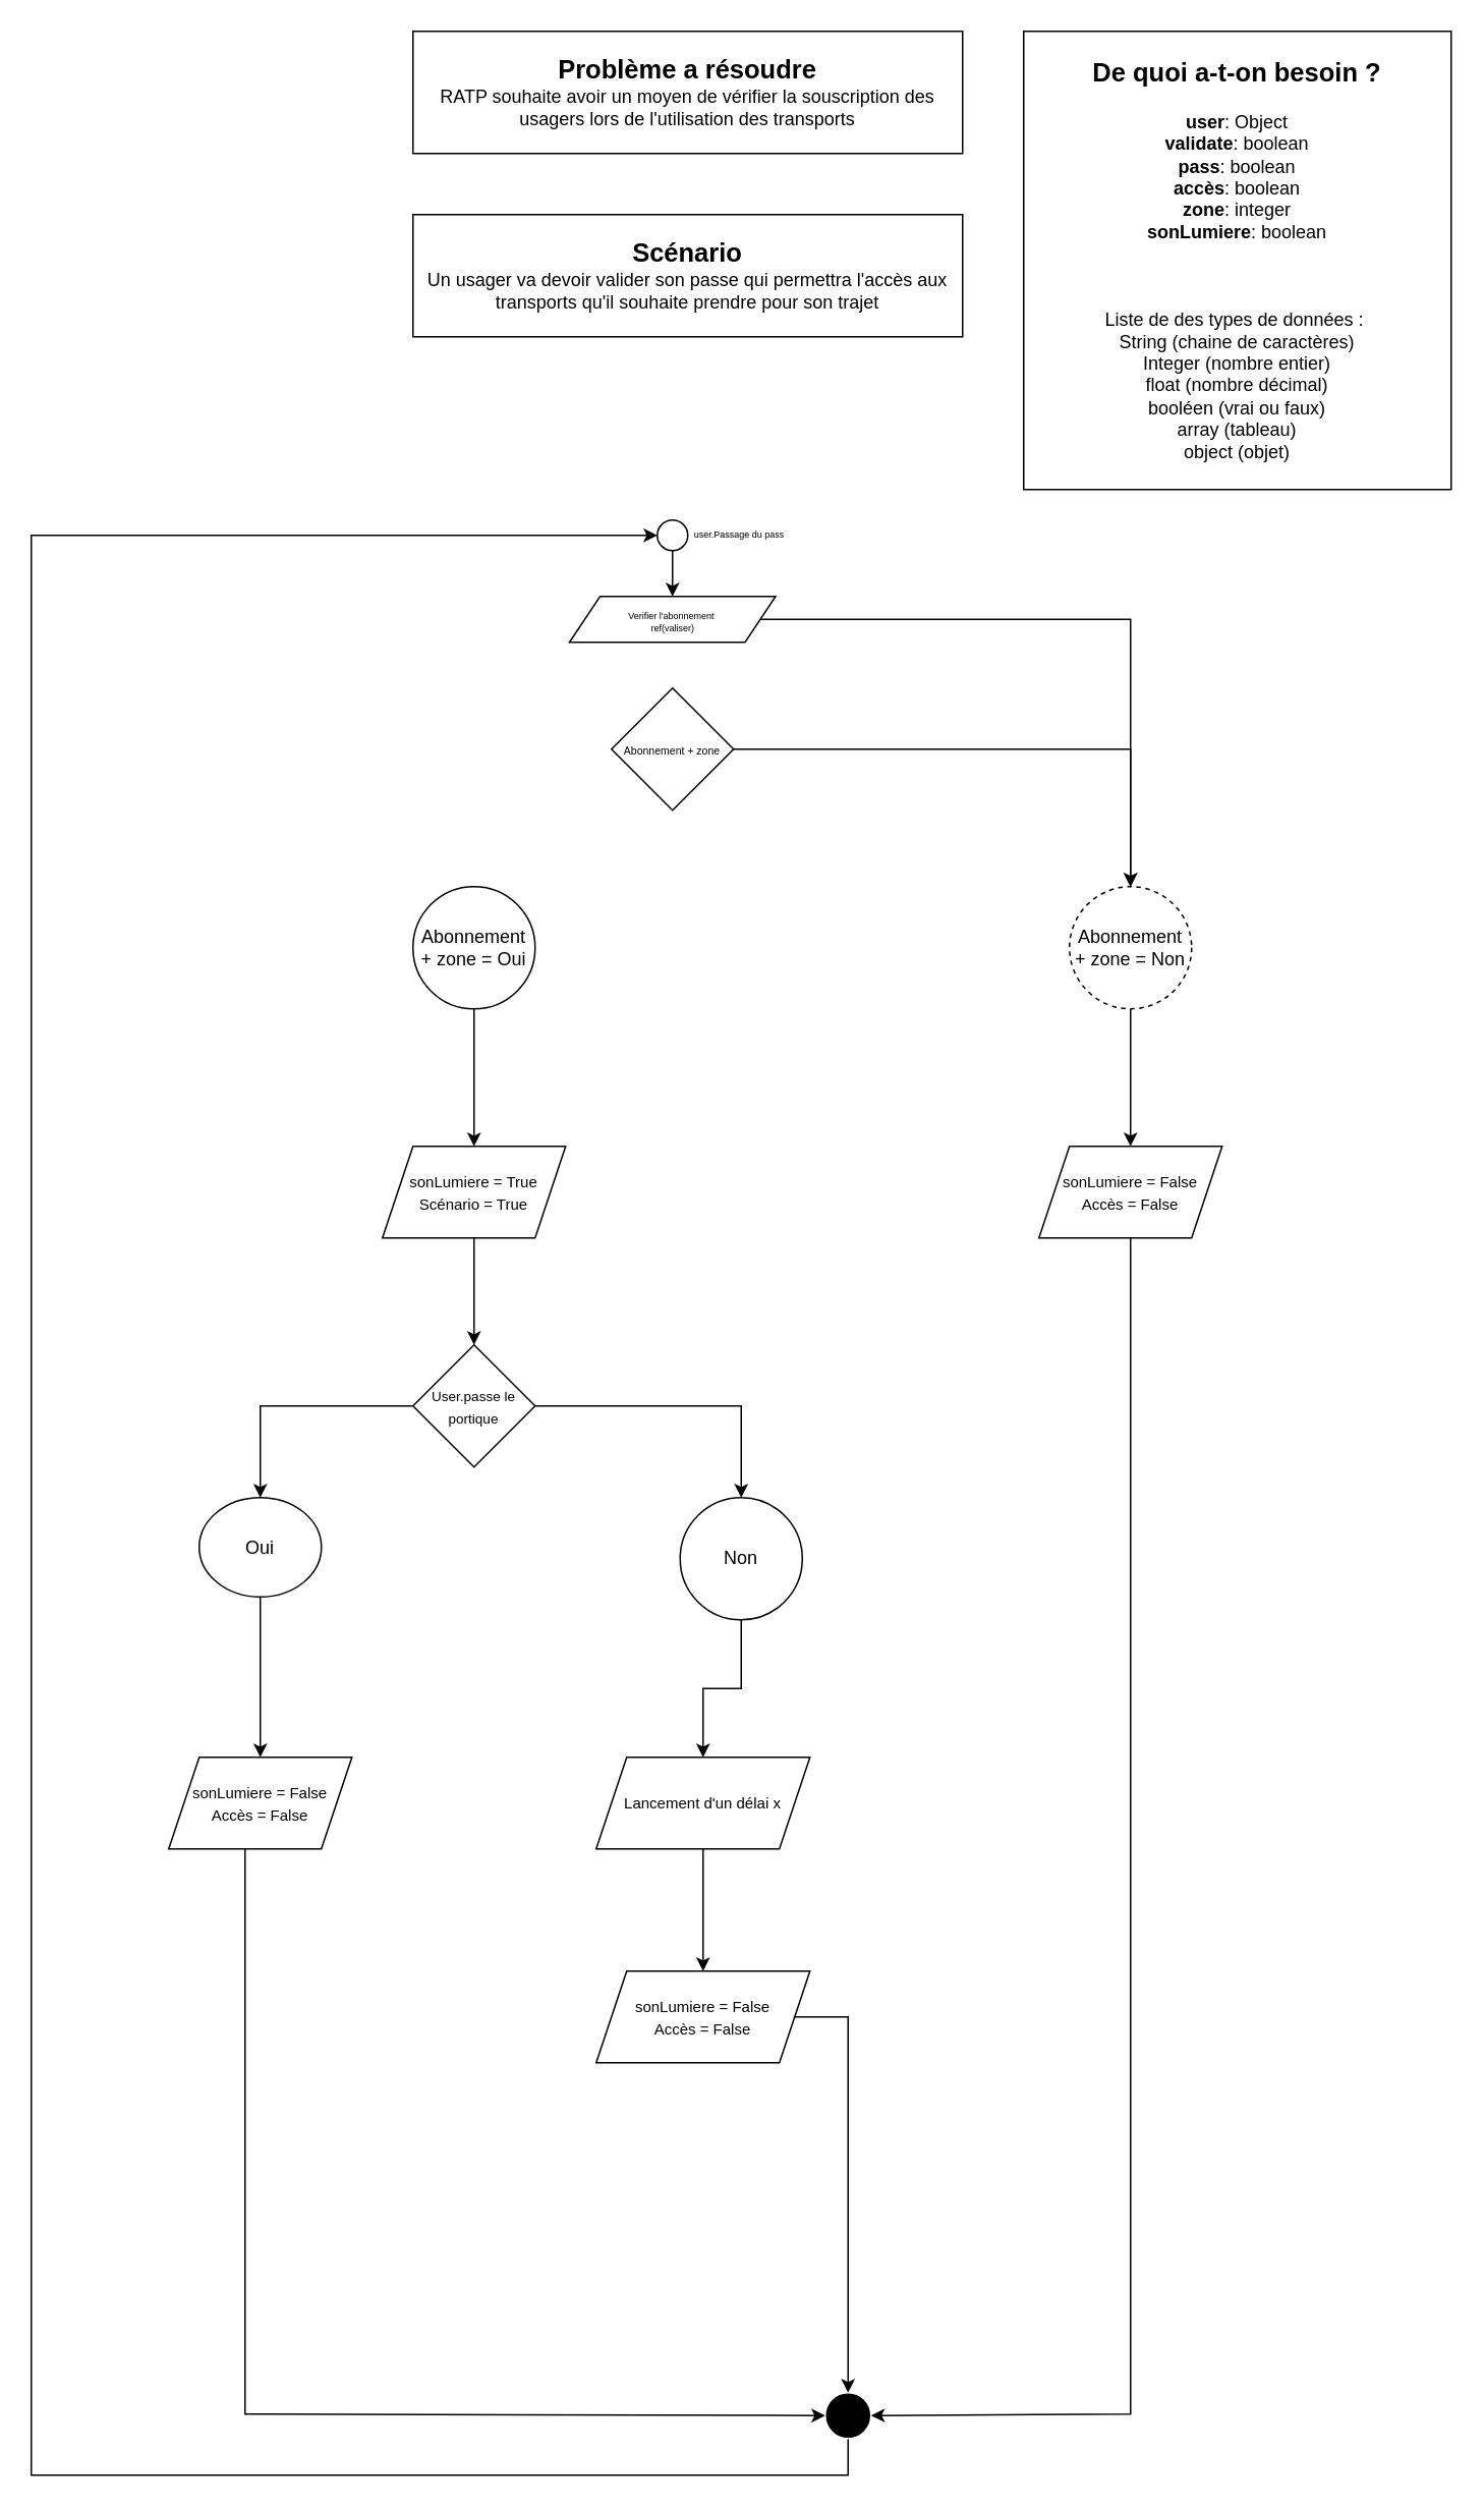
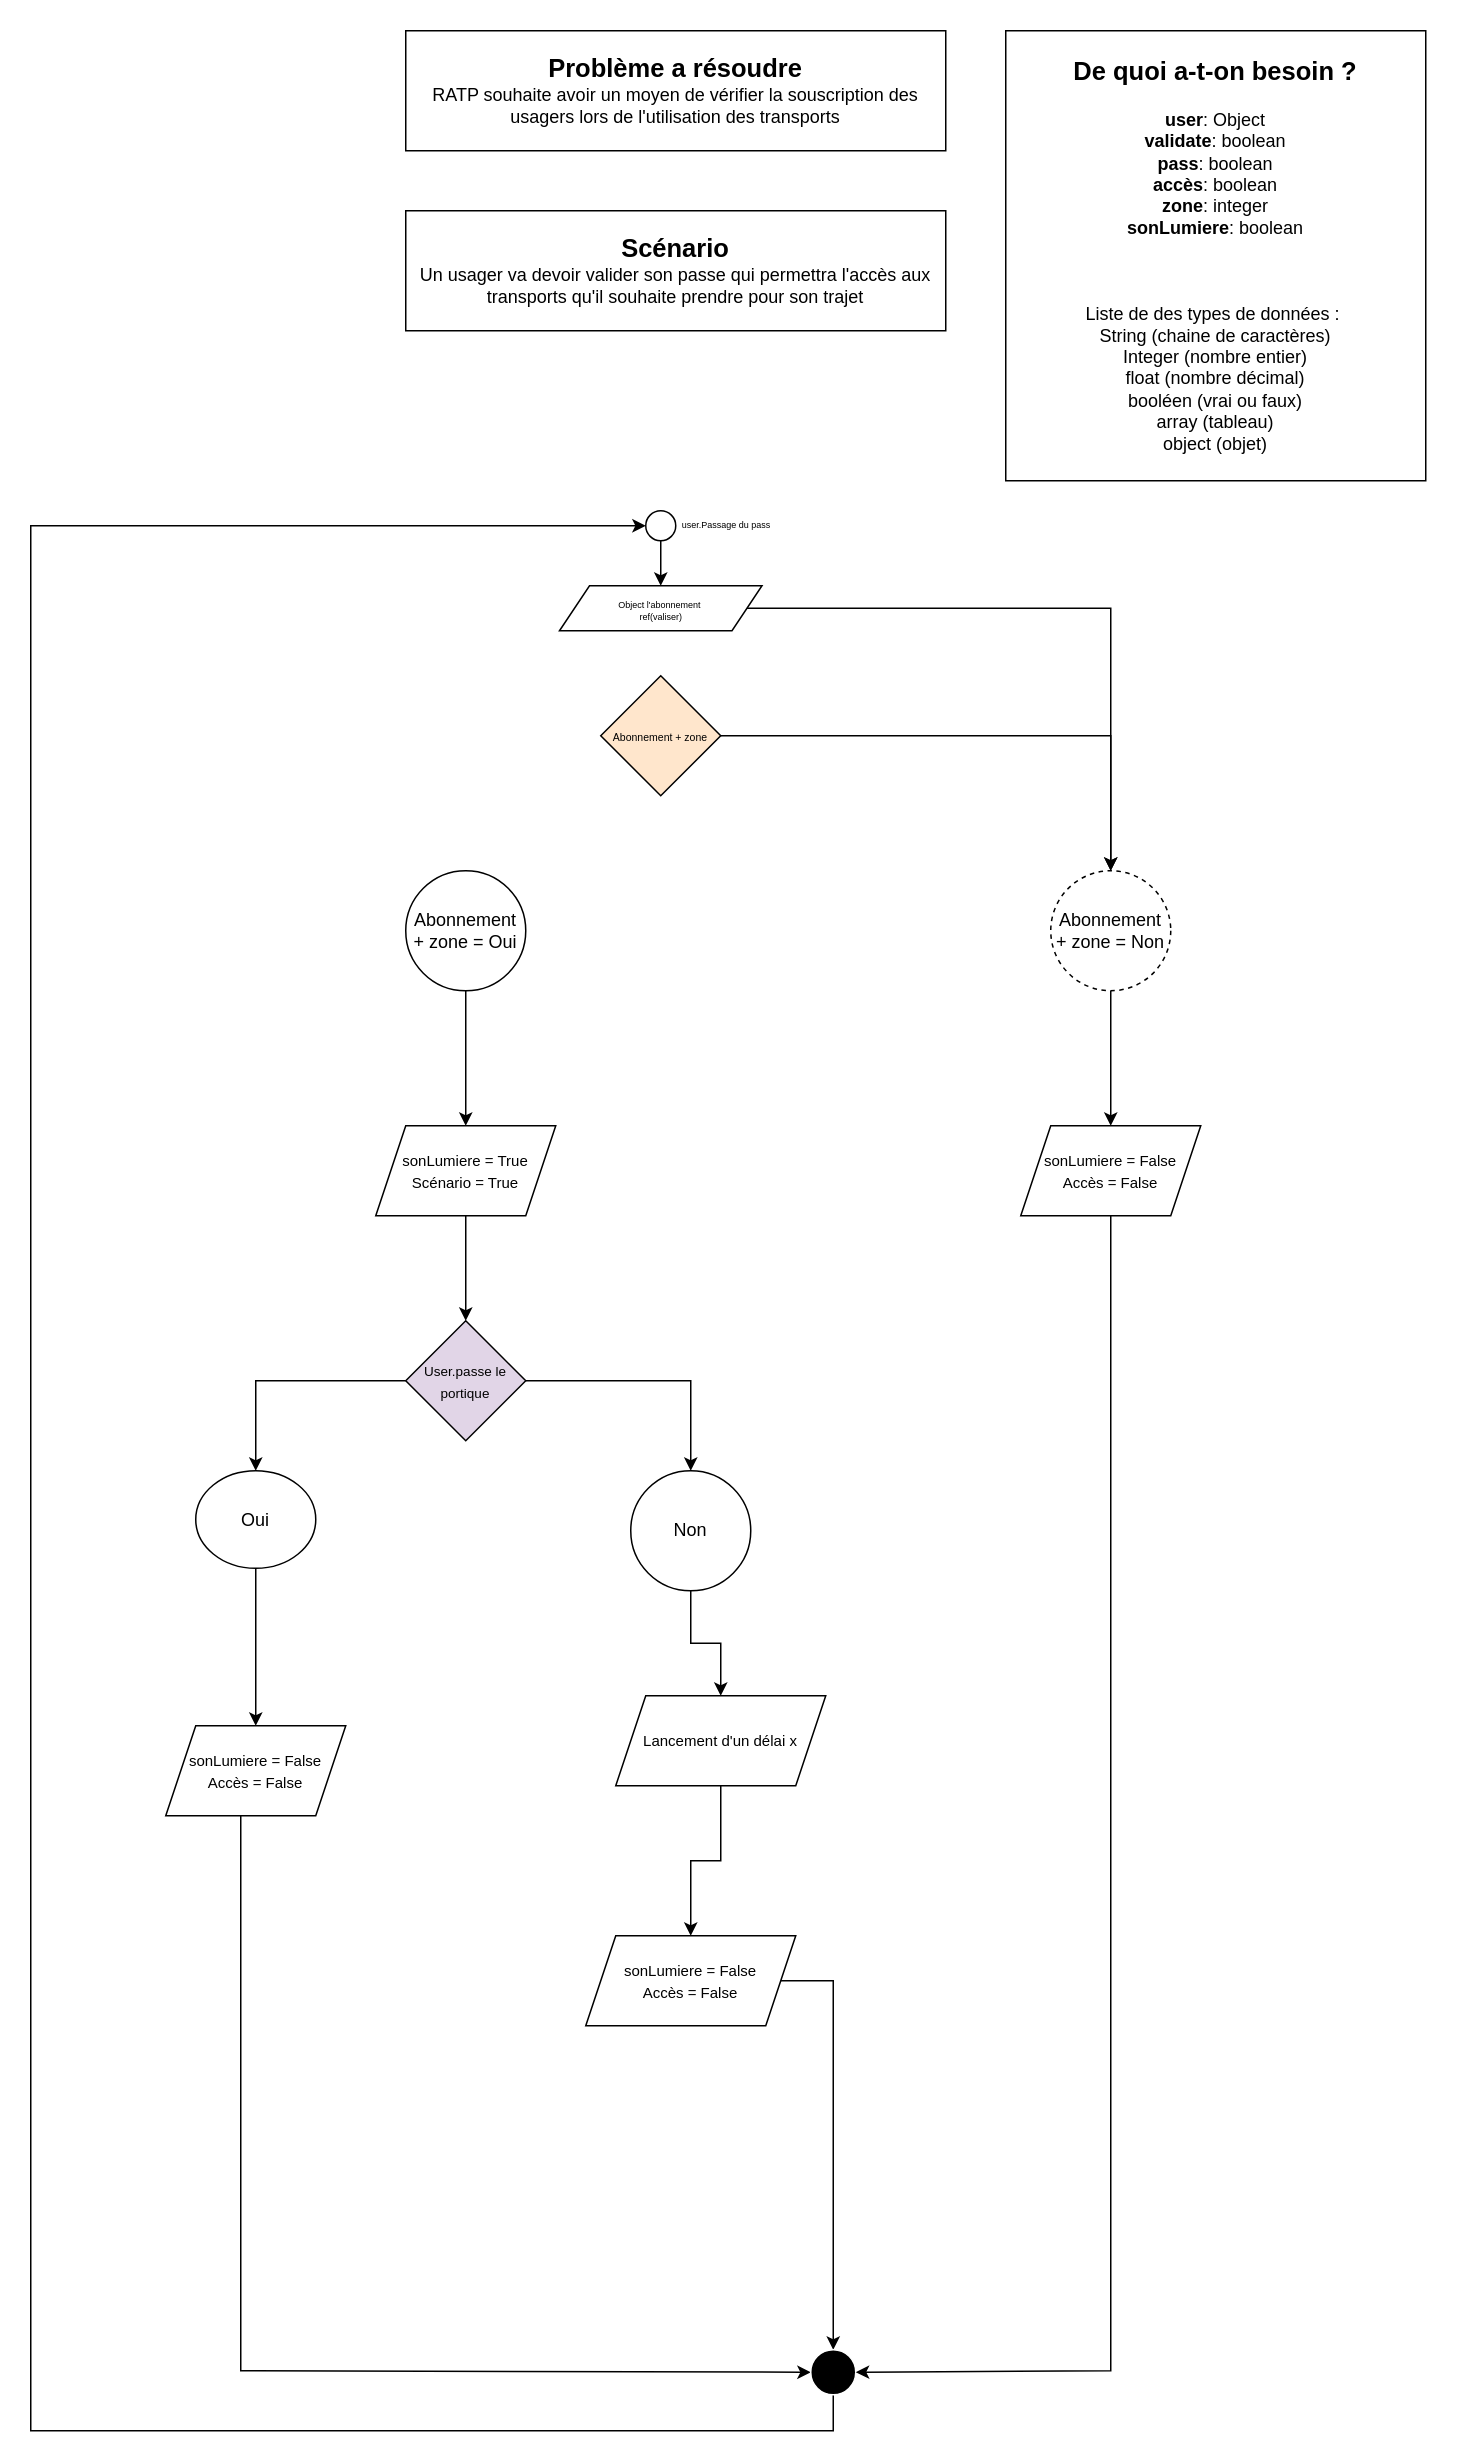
- <mxCell id="9" value="&lt;p style=&quot;line-height: 50%;&quot;&gt;&lt;font style=&quot;font-size: 6px;&quot;&gt;Verifier l'abonnement&amp;nbsp;&lt;br&gt;ref(valiser)&lt;br&gt;&lt;/font&gt;&lt;/p&gt;" style="shape=parallelogram;perimeter=parallelogramPerimeter;whiteSpace=wrap;html=1;fixedSize=1;" parent="1" vertex="1"><mxGeometry x="372.5" y="390" width="135" height="30" as="geometry" /></mxCell>
+ <mxCell id="9" value="&lt;p style=&quot;line-height: 50%;&quot;&gt;&lt;font style=&quot;font-size: 6px;&quot;&gt;Object l'abonnement&amp;nbsp;&lt;br&gt;ref(valiser)&lt;br&gt;&lt;/font&gt;&lt;/p&gt;" style="shape=parallelogram;perimeter=parallelogramPerimeter;whiteSpace=wrap;html=1;fixedSize=1;" parent="1" vertex="1"><mxGeometry x="372.5" y="390" width="135" height="30" as="geometry" /></mxCell>
- <mxCell id="11" value="&lt;font style=&quot;font-size: 7px;&quot;&gt;Abonnement + zone&lt;/font&gt;" style="rhombus;whiteSpace=wrap;html=1;" parent="1" vertex="1"><mxGeometry x="400" y="450" width="80" height="80" as="geometry" /></mxCell>
+ <mxCell id="11" value="&lt;font style=&quot;font-size: 7px;&quot;&gt;Abonnement + zone&lt;/font&gt;" style="rhombus;whiteSpace=wrap;html=1;fillColor=#ffe6cc;" parent="1" vertex="1"><mxGeometry x="400" y="450" width="80" height="80" as="geometry" /></mxCell>
- <mxCell id="20" value="&lt;font style=&quot;font-size: 9px;&quot;&gt;User.passe le portique&lt;/font&gt;" style="rhombus;whiteSpace=wrap;html=1;" parent="1" vertex="1"><mxGeometry x="270" y="880" width="80" height="80" as="geometry" /></mxCell>
+ <mxCell id="20" value="&lt;font style=&quot;font-size: 9px;&quot;&gt;User.passe le portique&lt;/font&gt;" style="rhombus;whiteSpace=wrap;html=1;fillColor=#e1d5e7;" parent="1" vertex="1"><mxGeometry x="270" y="880" width="80" height="80" as="geometry" /></mxCell>
- <mxCell id="22" value="Non" style="ellipse;whiteSpace=wrap;html=1;" parent="1" vertex="1"><mxGeometry x="445" y="980" width="80" height="80" as="geometry" /></mxCell>
+ <mxCell id="22" value="Non" style="ellipse;whiteSpace=wrap;html=1;" parent="1" vertex="1"><mxGeometry x="420" y="980" width="80" height="80" as="geometry" /></mxCell>
- <mxCell id="26" value="&lt;font style=&quot;font-size: 10px;&quot;&gt;Lancement d'un délai x&lt;/font&gt;" style="shape=parallelogram;perimeter=parallelogramPerimeter;whiteSpace=wrap;html=1;fixedSize=1;" parent="1" vertex="1"><mxGeometry x="390" y="1150" width="140" height="60" as="geometry" /></mxCell>
+ <mxCell id="26" value="&lt;font style=&quot;font-size: 10px;&quot;&gt;Lancement d'un délai x&lt;/font&gt;" style="shape=parallelogram;perimeter=parallelogramPerimeter;whiteSpace=wrap;html=1;fixedSize=1;" parent="1" vertex="1"><mxGeometry x="410" y="1130" width="140" height="60" as="geometry" /></mxCell>
